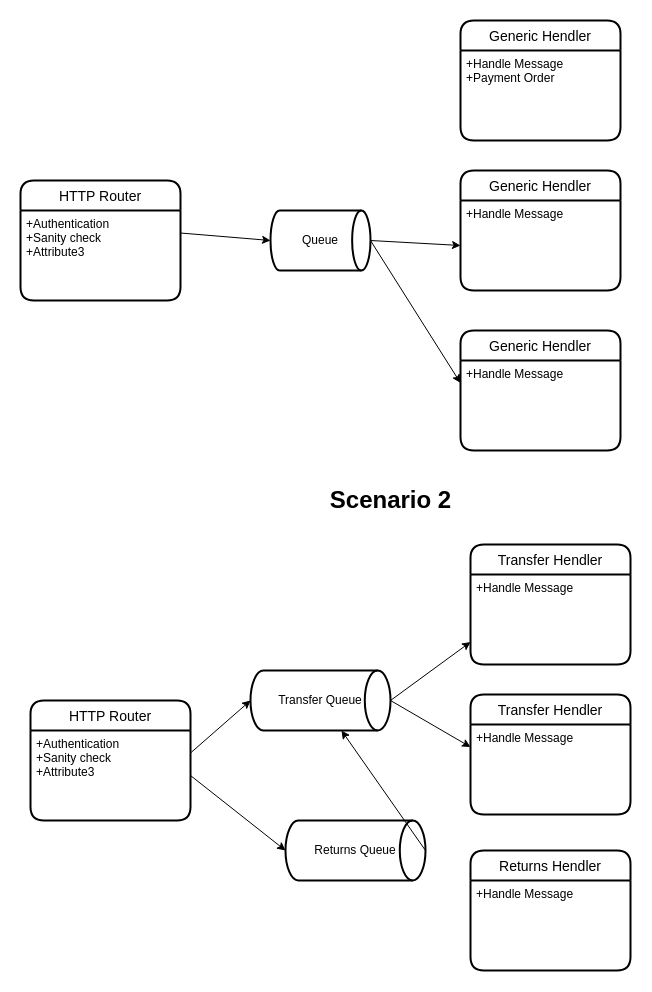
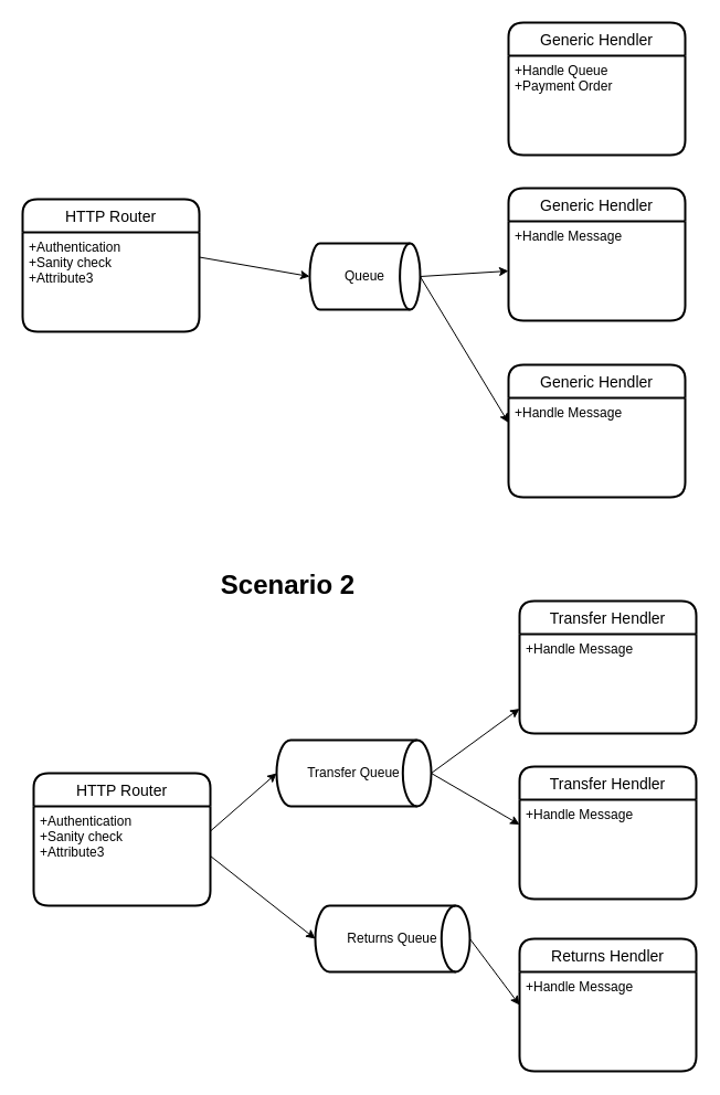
- <mxCell id="10" value="+Handle Message&#10;+Payment Order&#10;" style="align=left;strokeColor=none;fillColor=none;spacingLeft=4;fontSize=12;verticalAlign=top;resizable=0;rotatable=0;part=1;" parent="9" vertex="1"><mxGeometry y="30" width="160" height="90" as="geometry" /></mxCell>
+ <mxCell id="10" value="+Handle Queue&#10;+Payment Order&#10;" style="align=left;strokeColor=none;fillColor=none;spacingLeft=4;fontSize=12;verticalAlign=top;resizable=0;rotatable=0;part=1;" parent="9" vertex="1"><mxGeometry y="30" width="160" height="90" as="geometry" /></mxCell>
- <mxCell id="11" value="Queue" style="strokeWidth=2;html=1;shape=mxgraph.flowchart.direct_data;whiteSpace=wrap;" parent="1" vertex="1"><mxGeometry x="270" y="210" width="100" height="60" as="geometry" /></mxCell>
+ <mxCell id="11" value="Queue" style="strokeWidth=2;html=1;shape=mxgraph.flowchart.direct_data;whiteSpace=wrap;" parent="1" vertex="1"><mxGeometry x="280" y="220" width="100" height="60" as="geometry" /></mxCell>
- <mxCell id="4" value="Scenario 2" style="text;strokeColor=none;fillColor=none;html=1;fontSize=24;fontStyle=1;verticalAlign=middle;align=center;" parent="1" vertex="1"><mxGeometry x="240" y="480" width="300" height="40" as="geometry" /></mxCell>
+ <mxCell id="4" value="Scenario 2" style="text;strokeColor=none;fillColor=none;html=1;fontSize=24;fontStyle=1;verticalAlign=middle;align=center;" parent="1" vertex="1"><mxGeometry x="110" y="510" width="300" height="40" as="geometry" /></mxCell>
- <mxCell id="26" value="" style="endArrow=classic;html=1;rounded=0;exitX=1;exitY=0.5;exitDx=0;exitDy=0;exitPerimeter=0;" parent="1" source="21" target="20" edge="1"><mxGeometry width="50" height="50" relative="1" as="geometry"><mxPoint x="410" y="770" as="sourcePoint" /><mxPoint x="460" y="720" as="targetPoint" /></mxGeometry></mxCell>
+ <mxCell id="26" value="" style="endArrow=classic;html=1;rounded=0;exitX=1;exitY=0.5;exitDx=0;exitDy=0;exitPerimeter=0;entryX=0;entryY=0.5;entryDx=0;entryDy=0;" parent="1" source="21" target="14" edge="1"><mxGeometry width="50" height="50" relative="1" as="geometry"><mxPoint x="410" y="770" as="sourcePoint" /><mxPoint x="460" y="720" as="targetPoint" /></mxGeometry></mxCell>
